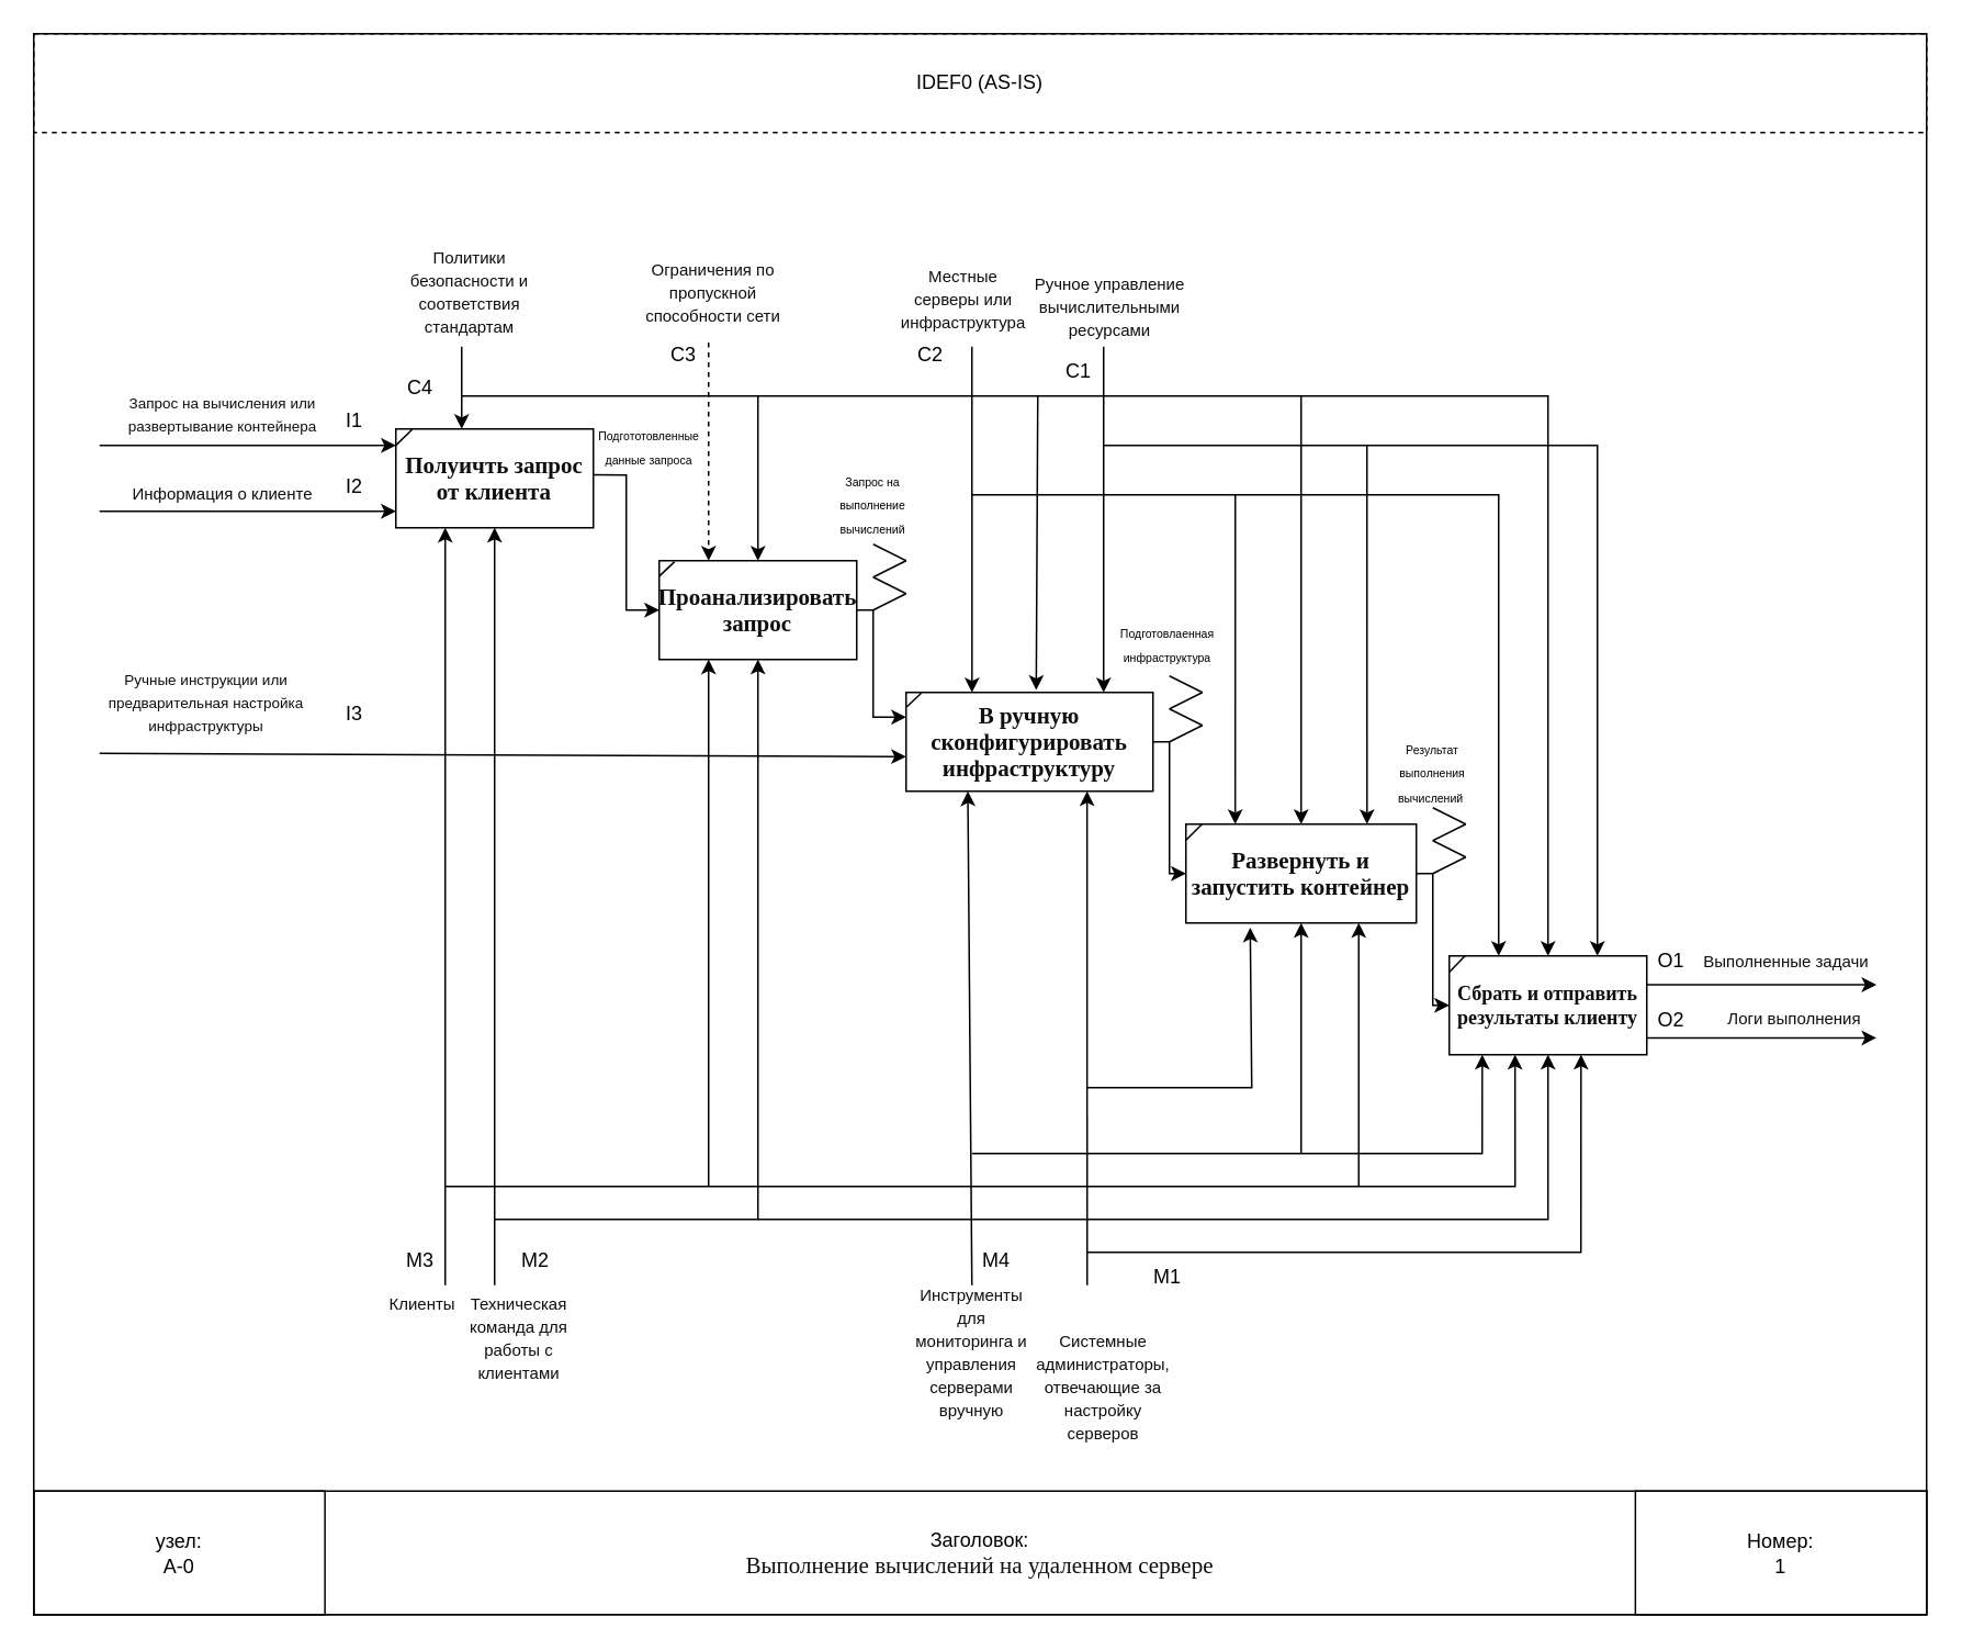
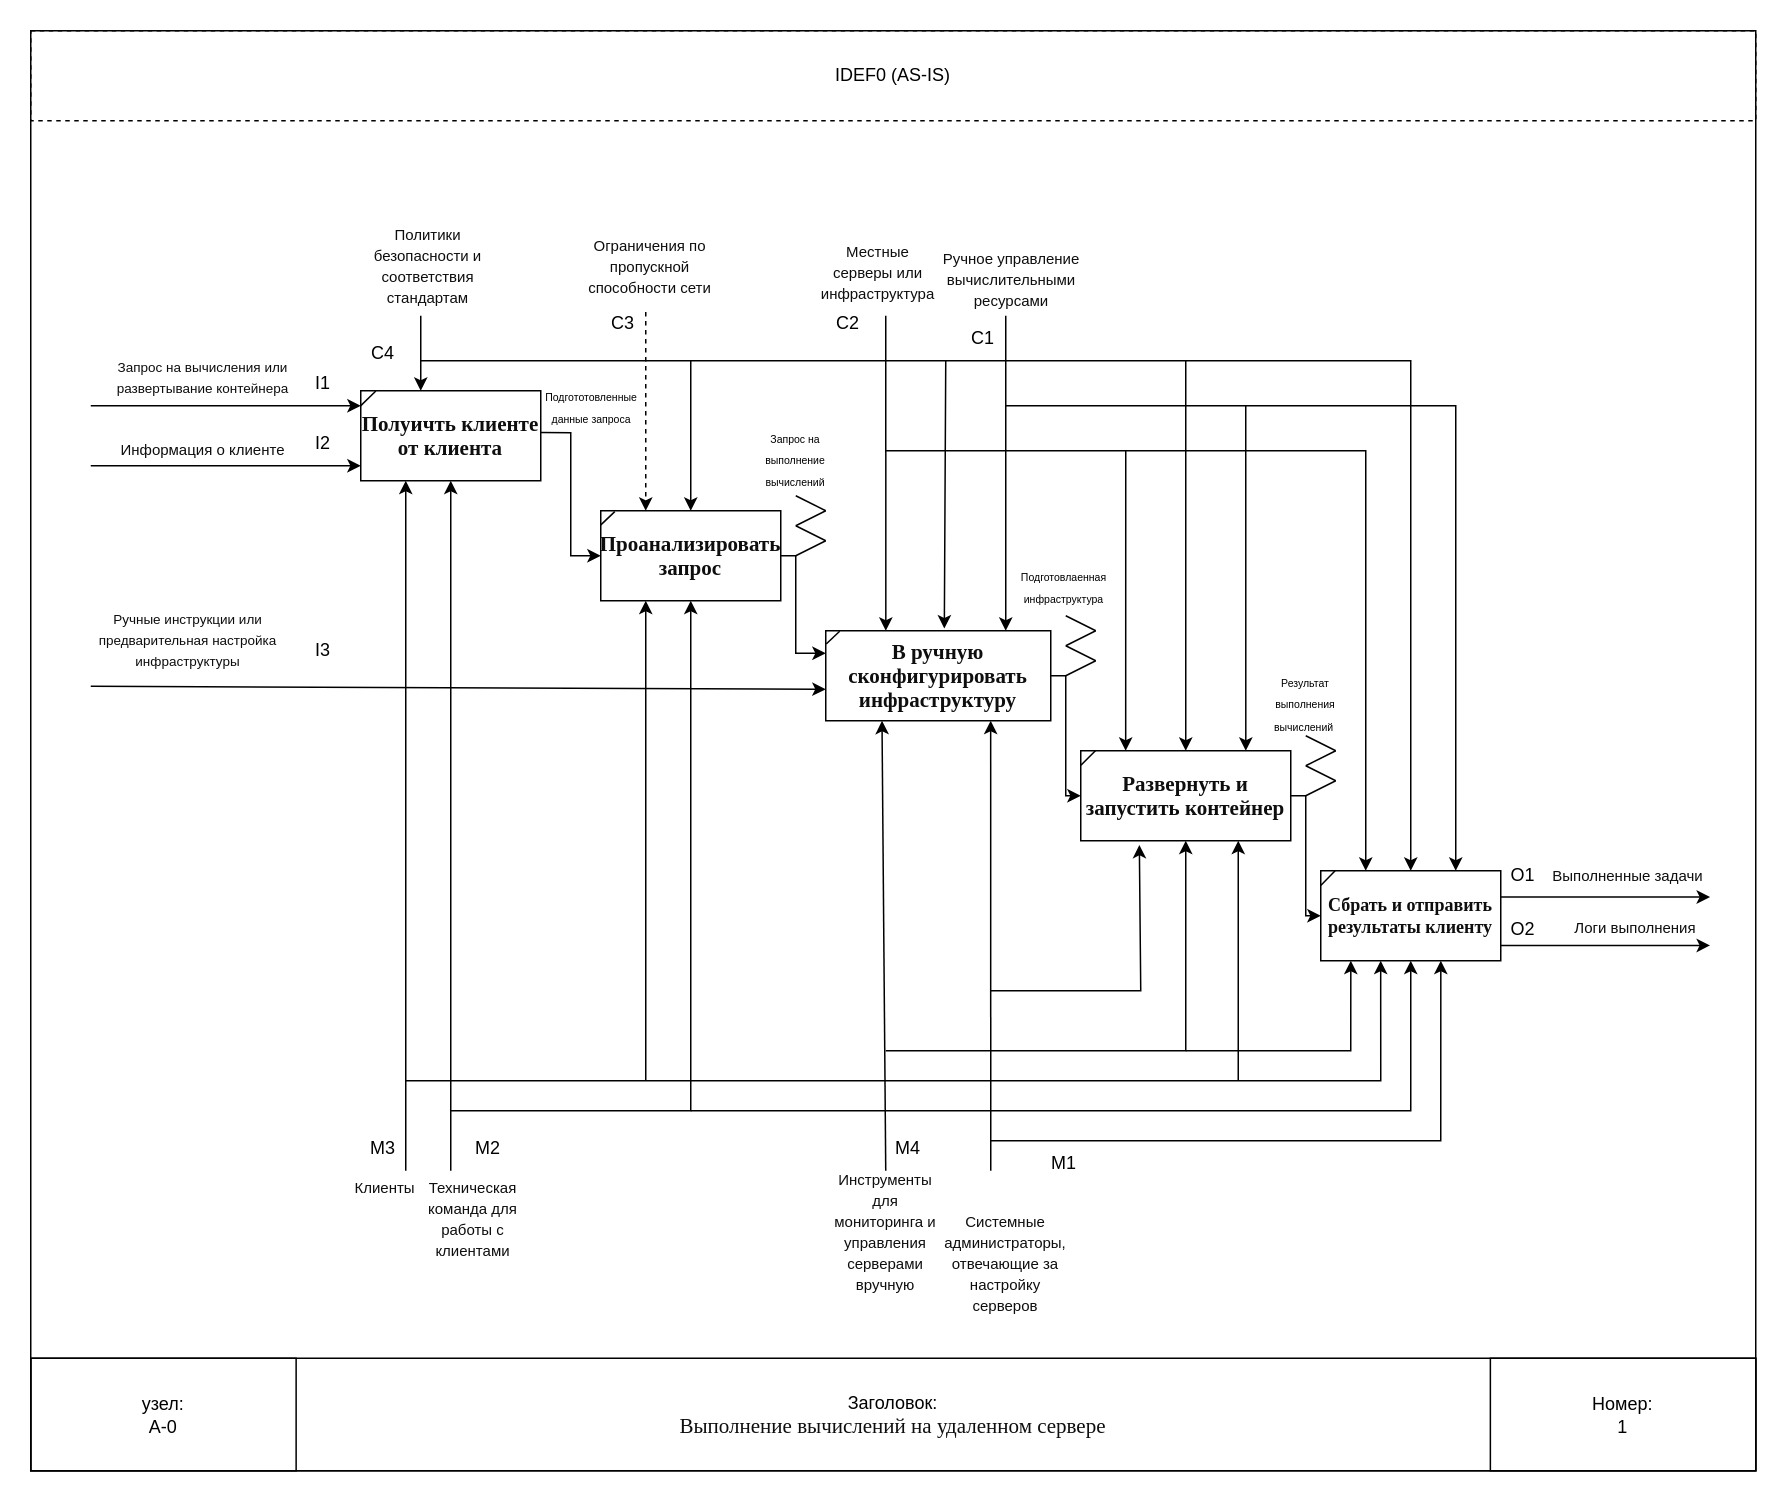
- <mxCell id="14" value="&lt;p class=&quot;p1&quot; style=&quot;margin: 0px; font-variant-numeric: normal; font-variant-east-asian: normal; font-variant-alternates: normal; font-size-adjust: none; font-kerning: auto; font-optical-sizing: auto; font-feature-settings: normal; font-variation-settings: normal; font-variant-position: normal; font-variant-emoji: normal; font-stretch: normal; font-size: 14px; line-height: normal; font-family: &amp;quot;.AppleSystemUIFont&amp;quot;; color: rgb(14, 14, 14);&quot;&gt;&lt;b&gt;Полуичть запрос от клиента&lt;/b&gt;&lt;/p&gt;" style="rounded=0;whiteSpace=wrap;html=1;fillColor=default;align=center;" parent="1" vertex="1"><mxGeometry x="240" y="260" width="120" height="60" as="geometry" /></mxCell>
+ <mxCell id="14" value="&lt;p class=&quot;p1&quot; style=&quot;margin: 0px; font-variant-numeric: normal; font-variant-east-asian: normal; font-variant-alternates: normal; font-size-adjust: none; font-kerning: auto; font-optical-sizing: auto; font-feature-settings: normal; font-variation-settings: normal; font-variant-position: normal; font-variant-emoji: normal; font-stretch: normal; font-size: 14px; line-height: normal; font-family: &amp;quot;.AppleSystemUIFont&amp;quot;; color: rgb(14, 14, 14);&quot;&gt;&lt;b&gt;Полуичть клиенте от клиента&lt;/b&gt;&lt;/p&gt;" style="rounded=0;whiteSpace=wrap;html=1;fillColor=default;align=center;" parent="1" vertex="1"><mxGeometry x="240" y="260" width="120" height="60" as="geometry" /></mxCell>
